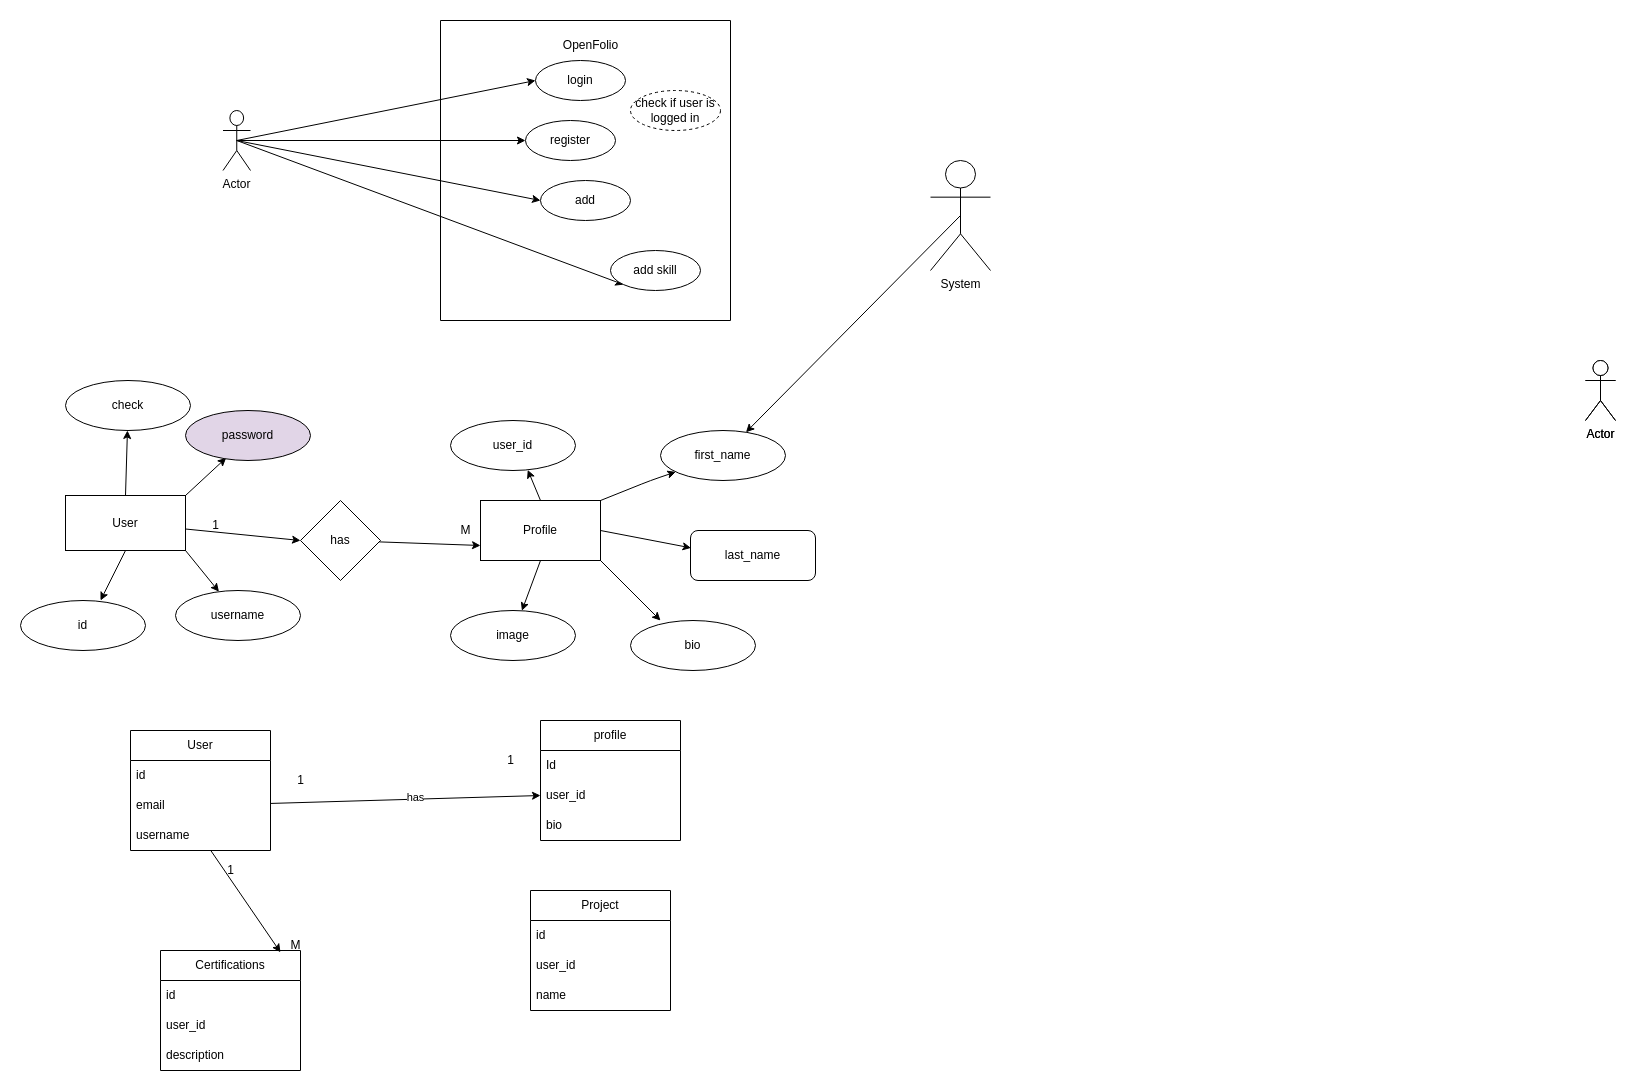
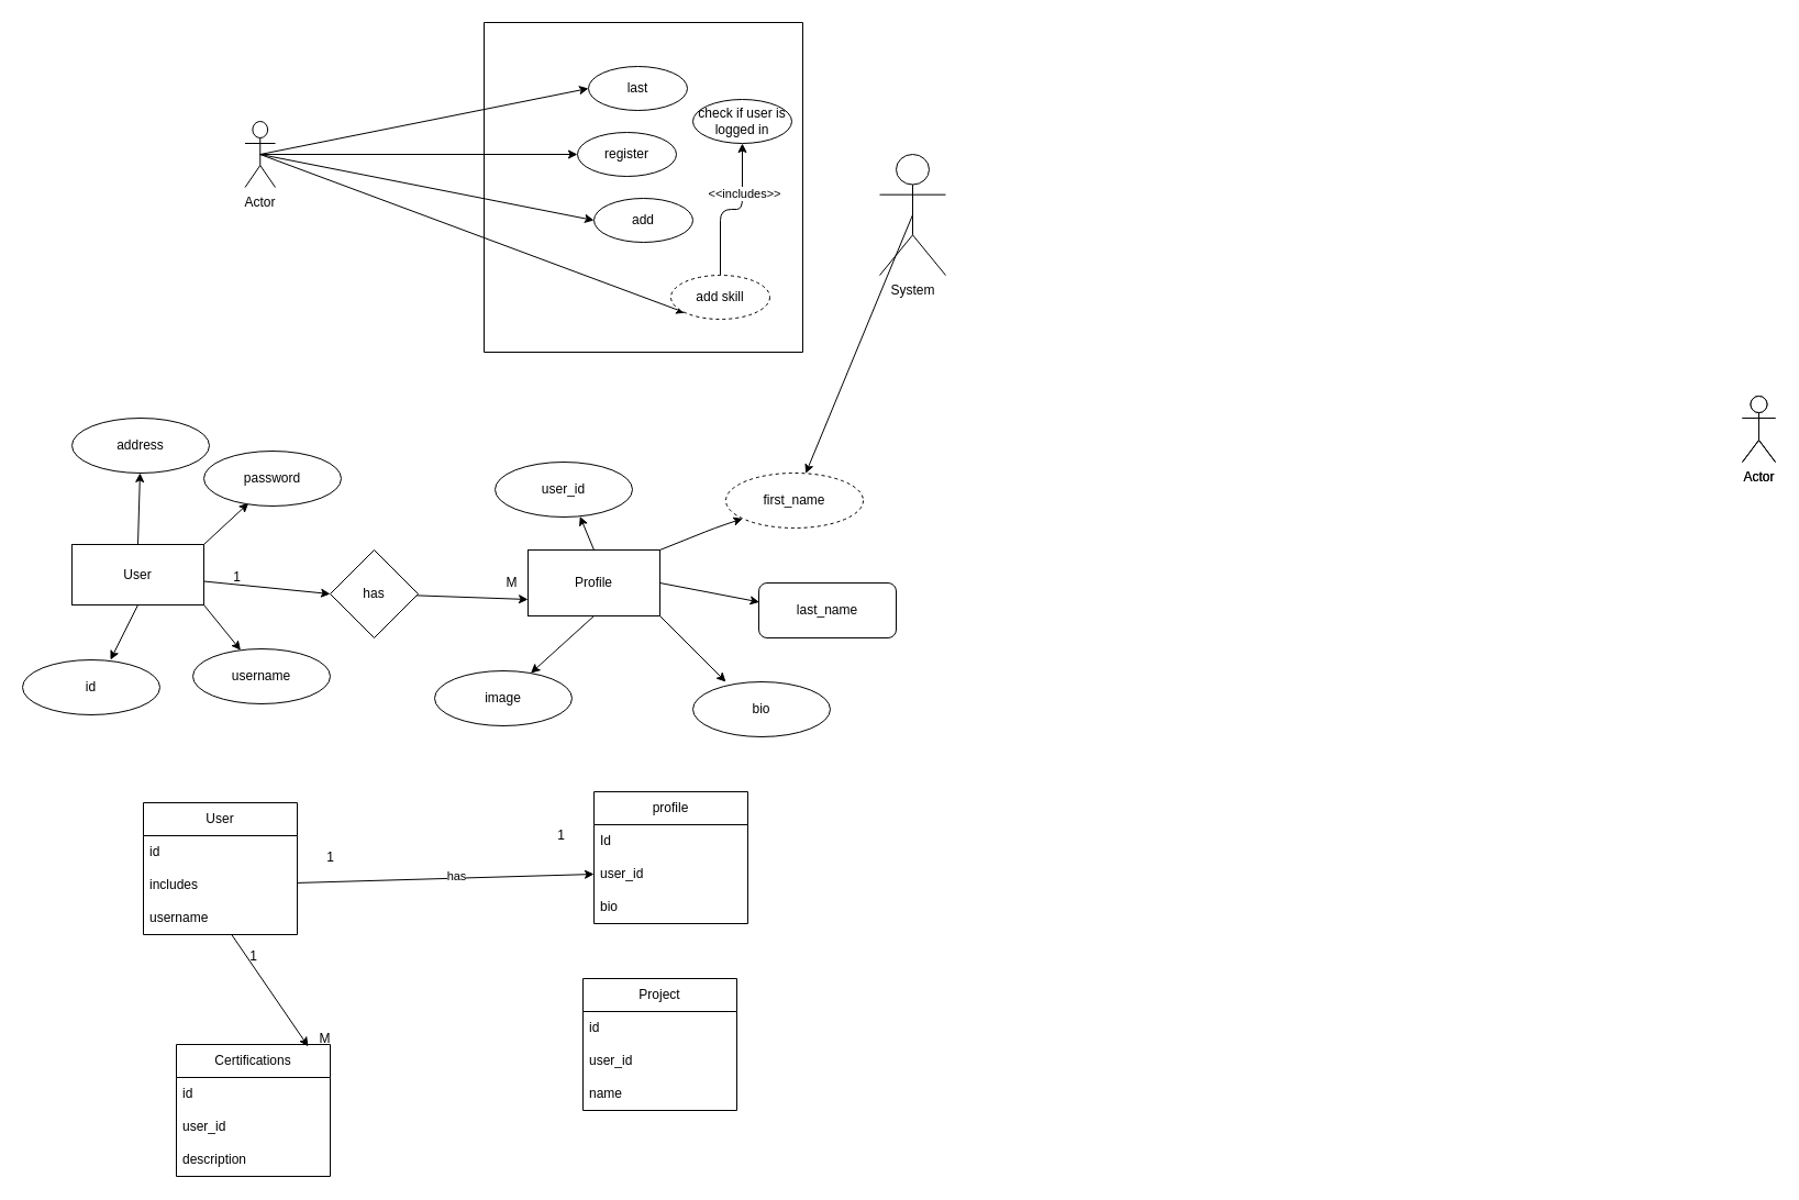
- <mxCell id="56" value="OpenFolio" style="text;html=1;align=center;verticalAlign=middle;resizable=0;points=[];autosize=1;strokeColor=none;fillColor=none;" vertex="1" parent="55"><mxGeometry x="110" y="10" width="80" height="30" as="geometry" /></mxCell>
- <mxCell id="57" value="login" style="ellipse;whiteSpace=wrap;html=1;" vertex="1" parent="55"><mxGeometry x="95" y="40" width="90" height="40" as="geometry" /></mxCell>
+ <mxCell id="57" value="last" style="ellipse;whiteSpace=wrap;html=1;" vertex="1" parent="55"><mxGeometry x="95" y="40" width="90" height="40" as="geometry" /></mxCell>
- <mxCell id="60" value="check if user is logged in" style="ellipse;whiteSpace=wrap;html=1;dashed=1;" vertex="1" parent="55"><mxGeometry x="190" y="70" width="90" height="40" as="geometry" /></mxCell>
+ <mxCell id="60" value="check if user is logged in" style="ellipse;whiteSpace=wrap;html=1;" vertex="1" parent="55"><mxGeometry x="190" y="70" width="90" height="40" as="geometry" /></mxCell>
+ <mxCell id="61" style="edgeStyle=orthogonalEdgeStyle;html=1;exitX=0.5;exitY=0;exitDx=0;exitDy=0;entryX=0.5;entryY=1;entryDx=0;entryDy=0;" edge="1" parent="55" source="63" target="60"><mxGeometry relative="1" as="geometry" /></mxCell>
+ <mxCell id="62" value="&amp;lt;&amp;lt;includes&amp;gt;&amp;gt;" style="edgeLabel;html=1;align=center;verticalAlign=middle;resizable=0;points=[];" vertex="1" connectable="0" parent="61"><mxGeometry x="0.357" y="-1" relative="1" as="geometry"><mxPoint as="offset" /></mxGeometry></mxCell>
- <mxCell id="65" value="System" style="shape=umlActor;verticalLabelPosition=bottom;verticalAlign=top;html=1;outlineConnect=0;" vertex="1" parent="1"><mxGeometry x="930" y="160" width="60" height="110" as="geometry" /></mxCell>
+ <mxCell id="65" value="System" style="shape=umlActor;verticalLabelPosition=bottom;verticalAlign=top;html=1;outlineConnect=0;" vertex="1" parent="1"><mxGeometry x="800" y="140" width="60" height="110" as="geometry" /></mxCell>
- <mxCell id="63" value="add skill" style="ellipse;whiteSpace=wrap;html=1;" vertex="1" parent="55"><mxGeometry x="170" y="230" width="90" height="40" as="geometry" /></mxCell>
+ <mxCell id="63" value="add skill" style="ellipse;whiteSpace=wrap;html=1;dashed=1;" vertex="1" parent="55"><mxGeometry x="170" y="230" width="90" height="40" as="geometry" /></mxCell>
- <mxCell id="23" value="check" style="ellipse;whiteSpace=wrap;html=1;" vertex="1" parent="1"><mxGeometry x="65" y="380" width="125" height="50" as="geometry" /></mxCell>
+ <mxCell id="23" value="address" style="ellipse;whiteSpace=wrap;html=1;" vertex="1" parent="1"><mxGeometry x="65" y="380" width="125" height="50" as="geometry" /></mxCell>
- <mxCell id="25" value="password" style="ellipse;whiteSpace=wrap;html=1;fillColor=#e1d5e7;" vertex="1" parent="1"><mxGeometry x="185" y="410" width="125" height="50" as="geometry" /></mxCell>
+ <mxCell id="25" value="password" style="ellipse;whiteSpace=wrap;html=1;" vertex="1" parent="1"><mxGeometry x="185" y="410" width="125" height="50" as="geometry" /></mxCell>
- <mxCell id="20" value="first_name" style="ellipse;whiteSpace=wrap;html=1;" vertex="1" parent="1"><mxGeometry x="660" y="430" width="125" height="50" as="geometry" /></mxCell>
+ <mxCell id="20" value="first_name" style="ellipse;whiteSpace=wrap;html=1;dashed=1;" vertex="1" parent="1"><mxGeometry x="660" y="430" width="125" height="50" as="geometry" /></mxCell>
- <mxCell id="19" value="image" style="ellipse;whiteSpace=wrap;html=1;" vertex="1" parent="1"><mxGeometry x="450" y="610" width="125" height="50" as="geometry" /></mxCell>
+ <mxCell id="19" value="image" style="ellipse;whiteSpace=wrap;html=1;" vertex="1" parent="1"><mxGeometry x="395" y="610" width="125" height="50" as="geometry" /></mxCell>
- <mxCell id="29" value="email" style="text;strokeColor=none;fillColor=none;align=left;verticalAlign=middle;spacingLeft=4;spacingRight=4;overflow=hidden;points=[[0,0.5],[1,0.5]];portConstraint=eastwest;rotatable=0;whiteSpace=wrap;html=1;" vertex="1" parent="27"><mxGeometry y="60" width="140" height="30" as="geometry" /></mxCell>
+ <mxCell id="29" value="includes" style="text;strokeColor=none;fillColor=none;align=left;verticalAlign=middle;spacingLeft=4;spacingRight=4;overflow=hidden;points=[[0,0.5],[1,0.5]];portConstraint=eastwest;rotatable=0;whiteSpace=wrap;html=1;" vertex="1" parent="27"><mxGeometry y="60" width="140" height="30" as="geometry" /></mxCell>
